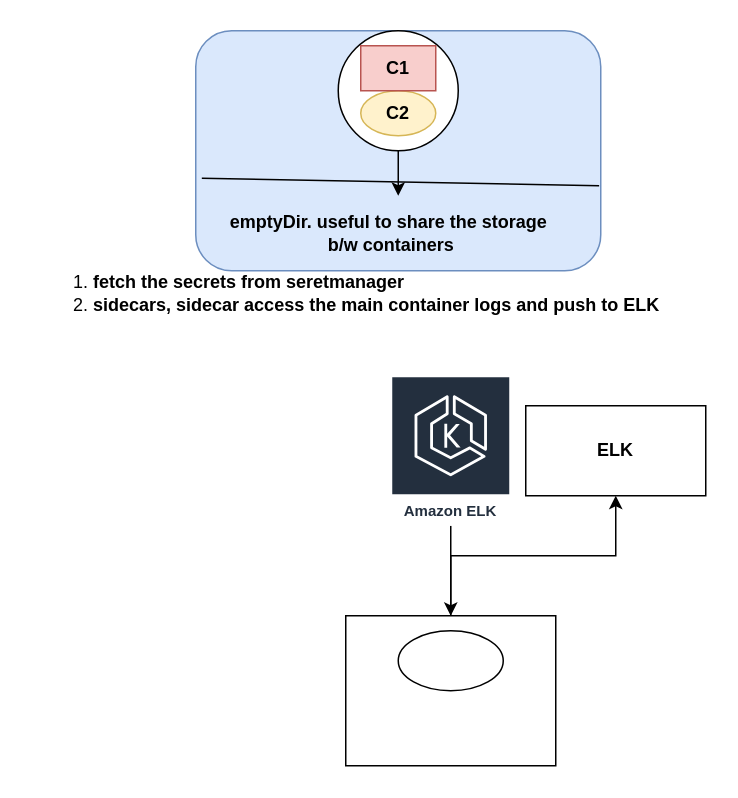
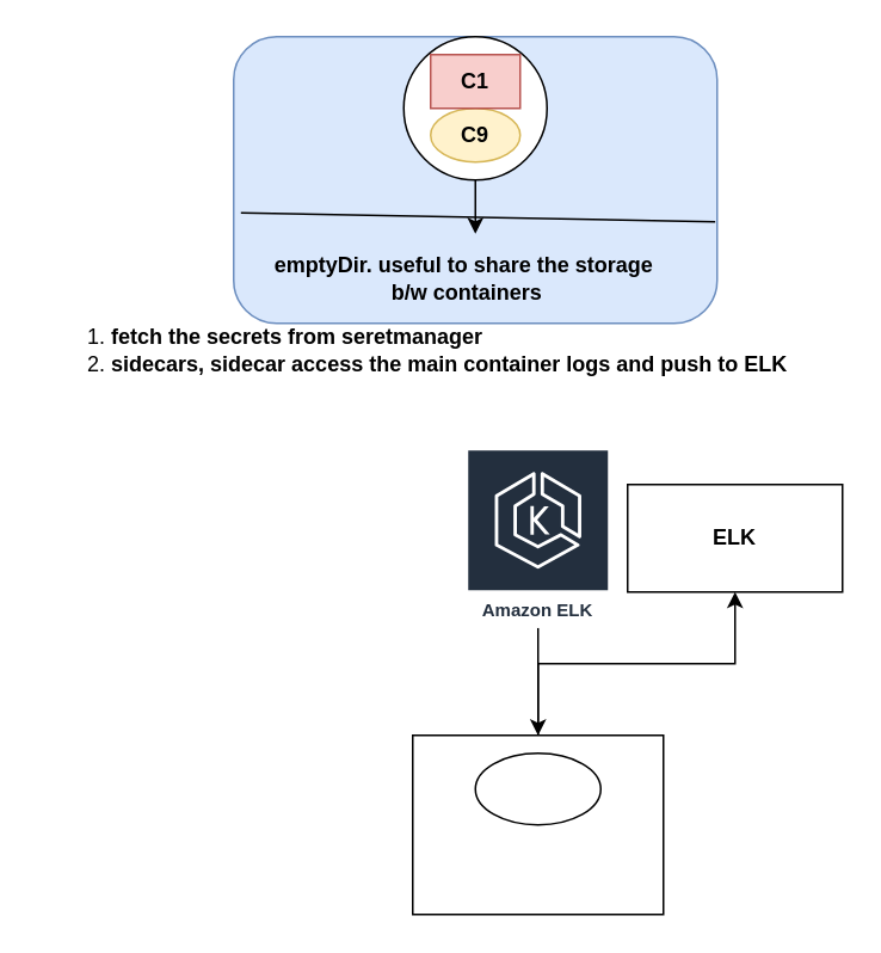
- <mxCell id="7" value="&lt;b&gt;C2&lt;/b&gt;" style="ellipse;whiteSpace=wrap;html=1;fillColor=#fff2cc;strokeColor=#d6b656;" vertex="1" parent="1"><mxGeometry x="240" y="60" width="50" height="30" as="geometry" /></mxCell>
+ <mxCell id="7" value="&lt;b&gt;C9&lt;/b&gt;" style="ellipse;whiteSpace=wrap;html=1;fillColor=#fff2cc;strokeColor=#d6b656;" vertex="1" parent="1"><mxGeometry x="240" y="60" width="50" height="30" as="geometry" /></mxCell>
